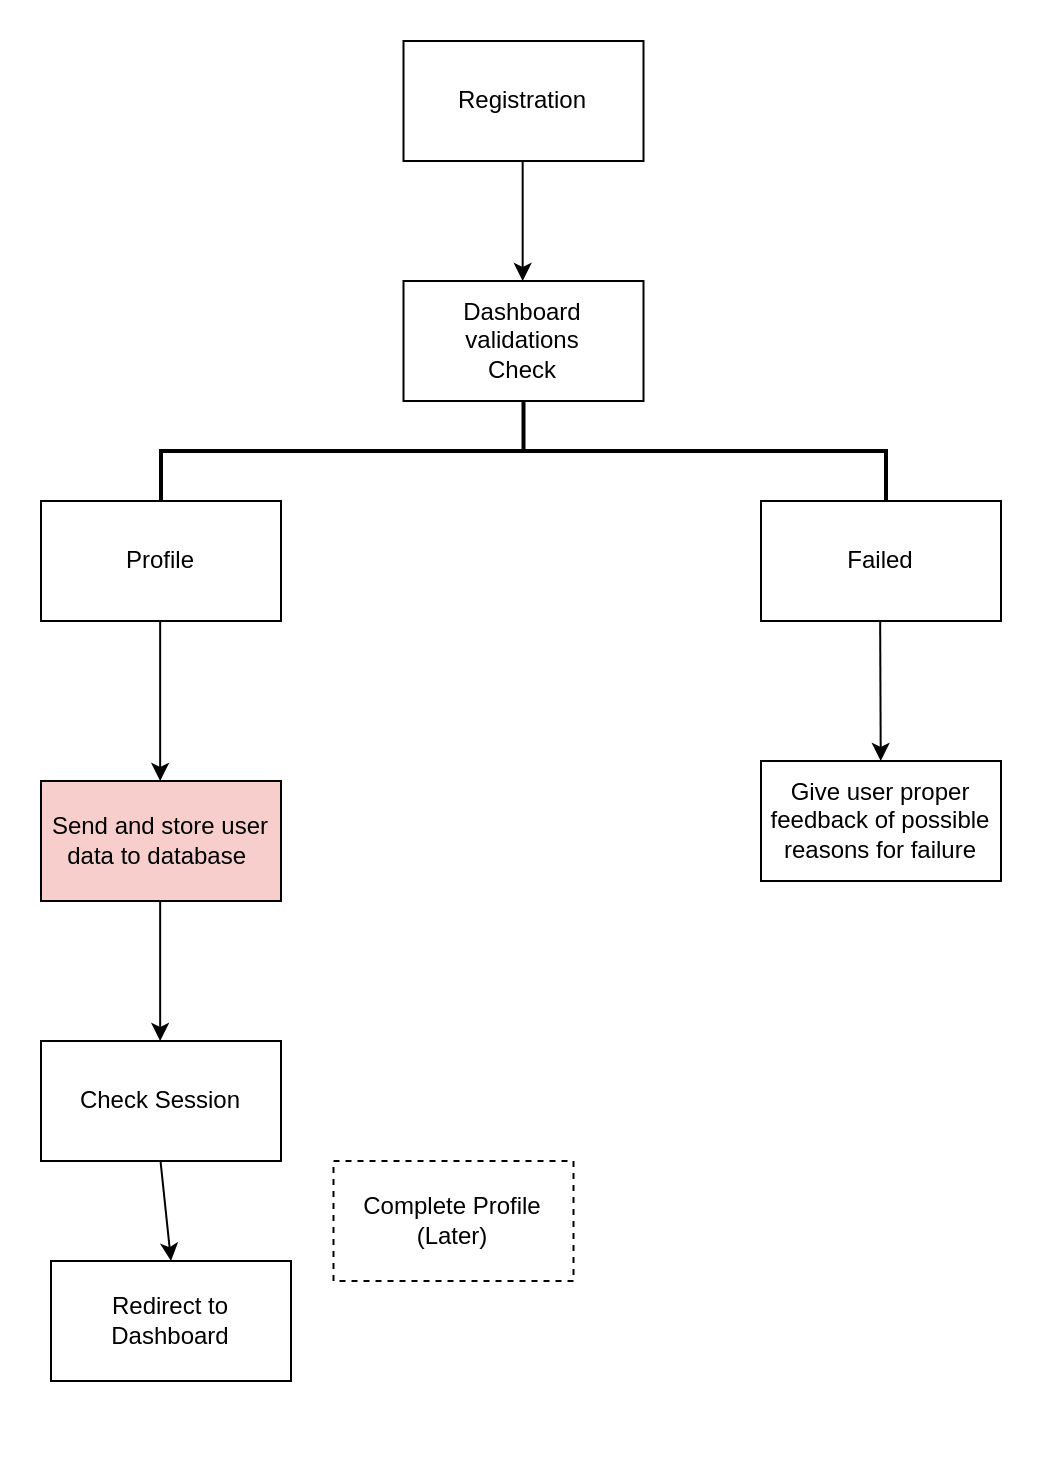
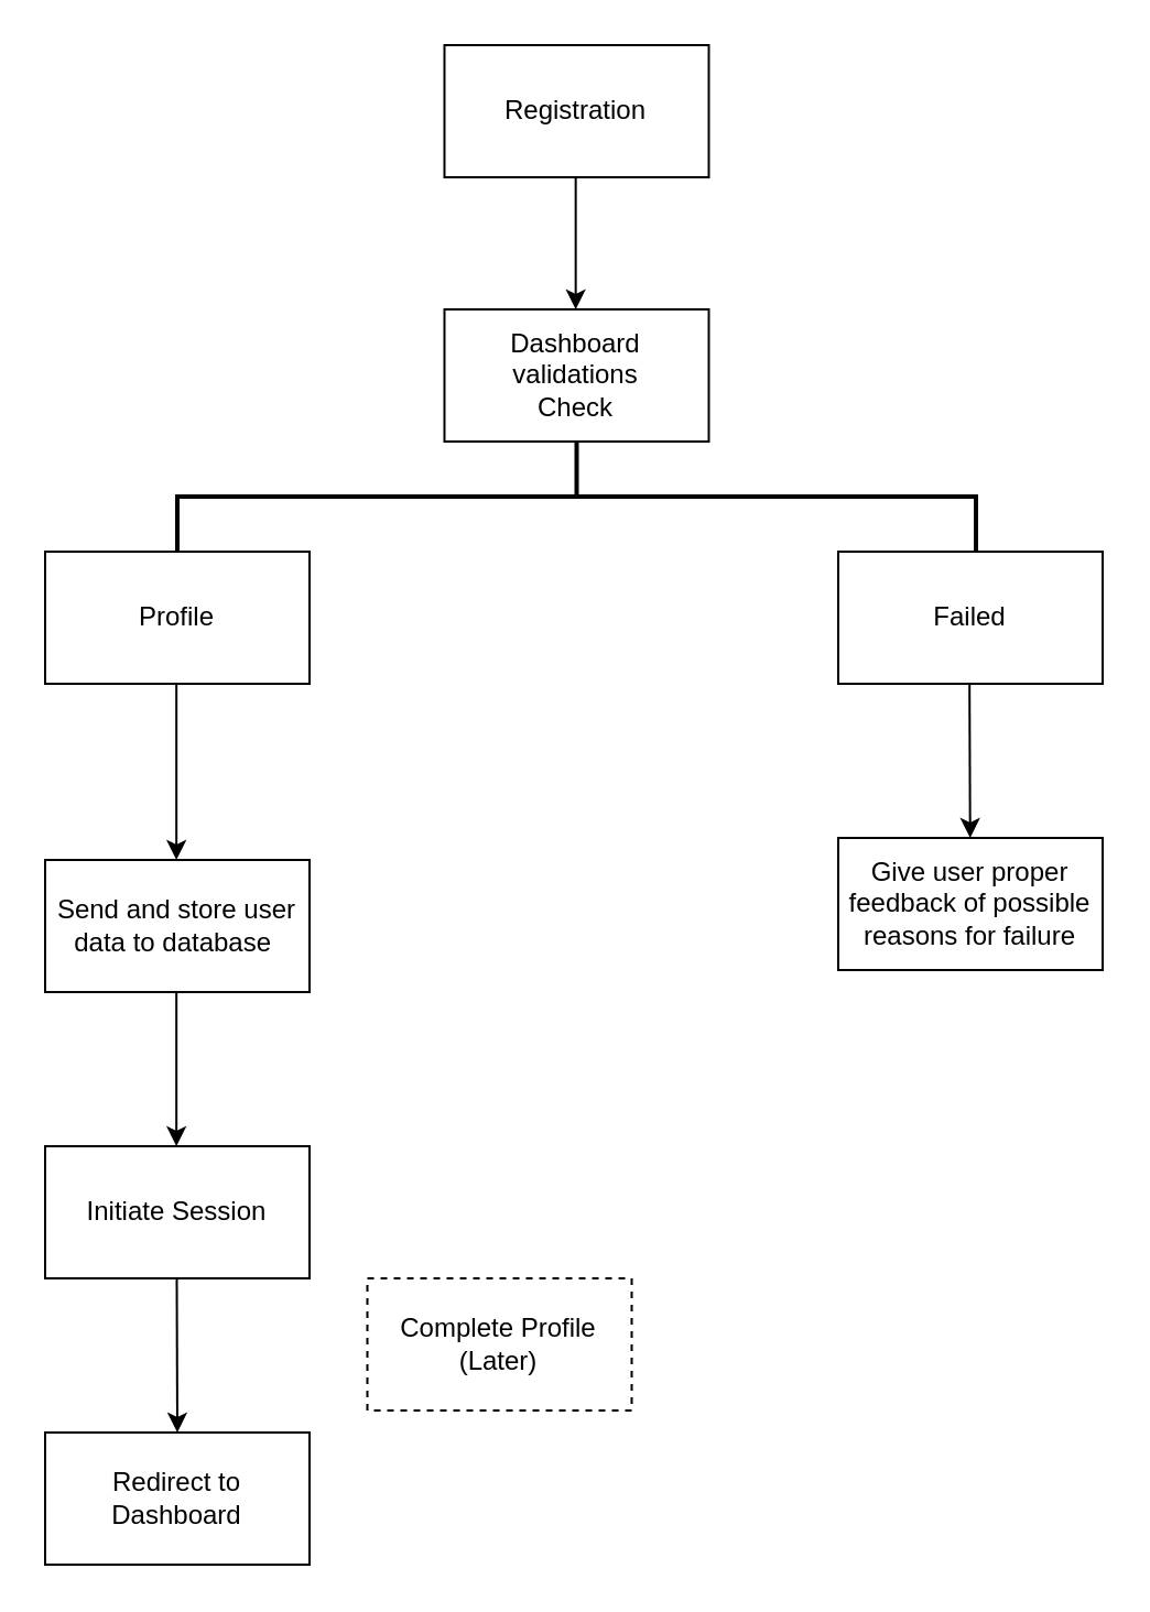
- <mxCell id="11" value="Send and store user data to database&amp;nbsp;" style="rounded=0;whiteSpace=wrap;html=1;fillColor=#f8cecc;" parent="1" vertex="1"><mxGeometry x="20" y="390" width="120" height="60" as="geometry" /></mxCell>
+ <mxCell id="11" value="Send and store user data to database&amp;nbsp;" style="rounded=0;whiteSpace=wrap;html=1;" parent="1" vertex="1"><mxGeometry x="20" y="390" width="120" height="60" as="geometry" /></mxCell>
- <mxCell id="13" value="Check Session" style="rounded=0;whiteSpace=wrap;html=1;" parent="1" vertex="1"><mxGeometry x="20" y="520" width="120" height="60" as="geometry" /></mxCell>
+ <mxCell id="13" value="Initiate Session" style="rounded=0;whiteSpace=wrap;html=1;" parent="1" vertex="1"><mxGeometry x="20" y="520" width="120" height="60" as="geometry" /></mxCell>
- <mxCell id="14" value="Redirect to Dashboard" style="rounded=0;whiteSpace=wrap;html=1;" parent="1" vertex="1"><mxGeometry x="25" y="630" width="120" height="60" as="geometry" /></mxCell>
+ <mxCell id="14" value="Redirect to Dashboard" style="rounded=0;whiteSpace=wrap;html=1;" parent="1" vertex="1"><mxGeometry x="20" y="650" width="120" height="60" as="geometry" /></mxCell>
